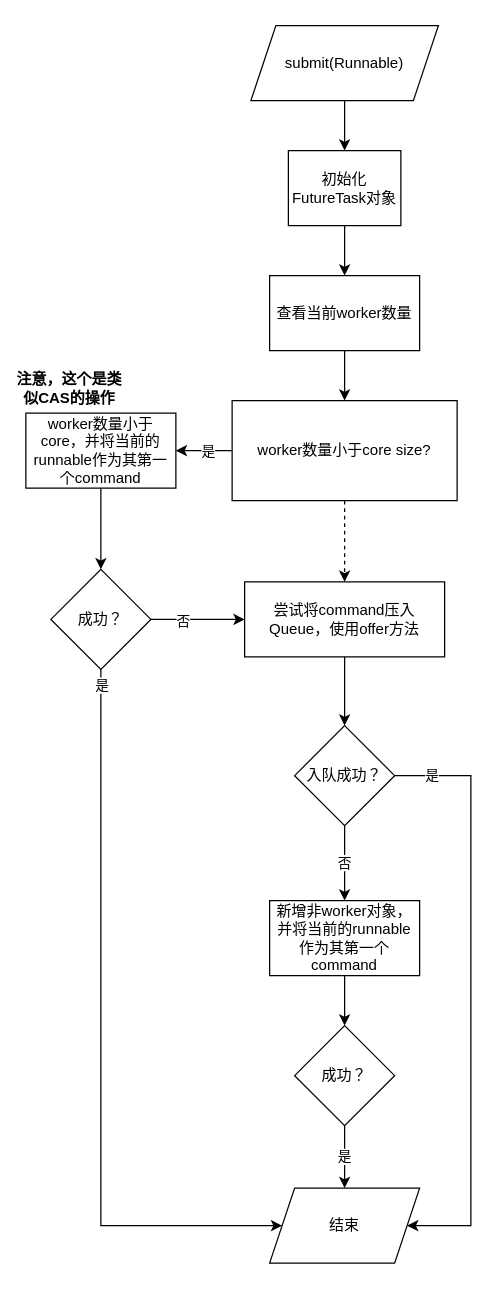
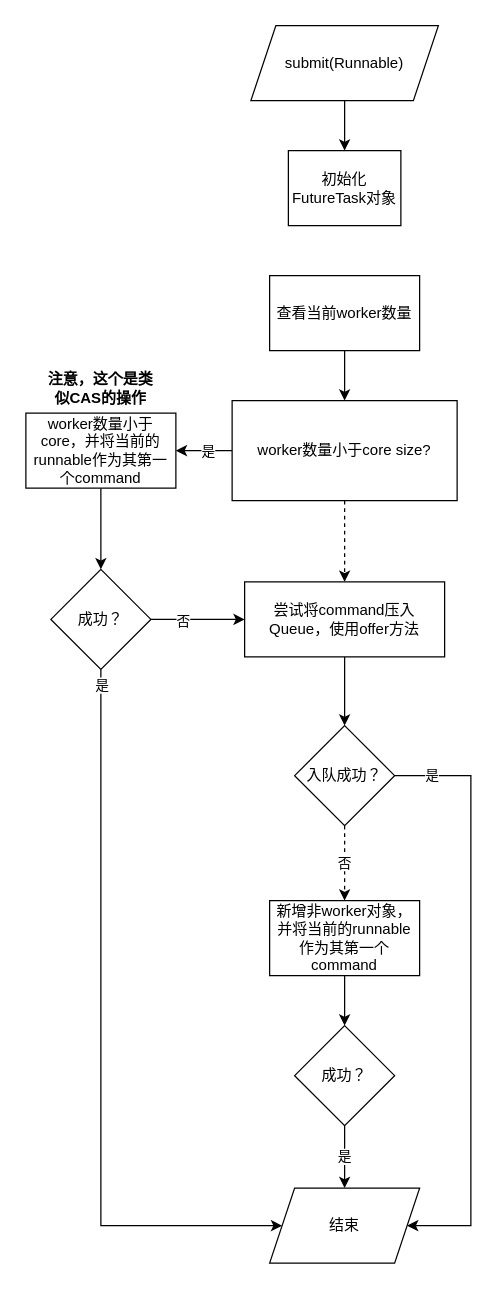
- <mxCell id="4" value="" style="edgeStyle=orthogonalEdgeStyle;rounded=0;orthogonalLoop=1;jettySize=auto;html=1;" edge="1" parent="1" source="5" target="7"><mxGeometry relative="1" as="geometry" /></mxCell>
- <mxCell id="19" value="注意，这个是类似CAS的操作" style="text;html=1;strokeColor=none;fillColor=none;align=center;verticalAlign=middle;whiteSpace=wrap;rounded=0;fontStyle=1" vertex="1" parent="1"><mxGeometry x="10" y="300" width="90" height="20" as="geometry" /></mxCell>
+ <mxCell id="19" value="注意，这个是类似CAS的操作" style="text;html=1;strokeColor=none;fillColor=none;align=center;verticalAlign=middle;whiteSpace=wrap;rounded=0;fontStyle=1" vertex="1" parent="1"><mxGeometry x="35" y="300" width="90" height="20" as="geometry" /></mxCell>
- <mxCell id="22" value="否" style="edgeStyle=orthogonalEdgeStyle;rounded=0;orthogonalLoop=1;jettySize=auto;html=1;entryX=0.5;entryY=0;entryDx=0;entryDy=0;" edge="1" parent="1" source="24" target="26"><mxGeometry relative="1" as="geometry"><mxPoint x="275" y="765" as="targetPoint" /><Array as="points"><mxPoint x="275" y="710" /><mxPoint x="275" y="710" /></Array></mxGeometry></mxCell>
+ <mxCell id="22" value="否" style="edgeStyle=orthogonalEdgeStyle;rounded=0;orthogonalLoop=1;jettySize=auto;html=1;entryX=0.5;entryY=0;entryDx=0;entryDy=0;dashed=1;" edge="1" parent="1" source="24" target="26"><mxGeometry relative="1" as="geometry"><mxPoint x="275" y="765" as="targetPoint" /><Array as="points"><mxPoint x="275" y="710" /><mxPoint x="275" y="710" /></Array></mxGeometry></mxCell>
